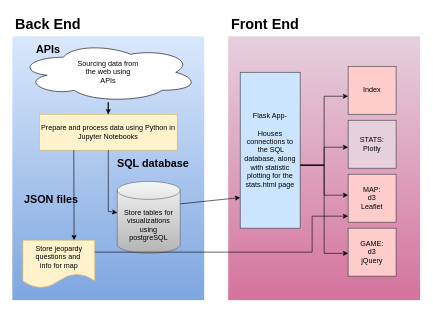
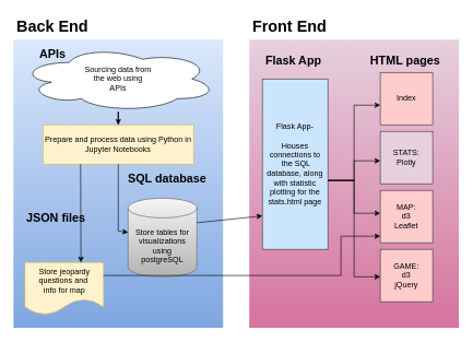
+ <mxCell id="19" value="&lt;h1&gt;&lt;font style=&quot;font-size: 18px;&quot;&gt;Flask App&lt;/font&gt;&lt;/h1&gt;" style="text;html=1;strokeColor=none;fillColor=none;spacing=5;spacingTop=-20;whiteSpace=wrap;overflow=hidden;rounded=0;" parent="1" vertex="1"><mxGeometry x="400" y="70" width="110" height="40" as="geometry" /></mxCell>
+ <mxCell id="17" value="&lt;h1&gt;&lt;font style=&quot;font-size: 18px;&quot;&gt;HTML pages&lt;/font&gt;&lt;/h1&gt;" style="text;html=1;strokeColor=none;fillColor=none;spacing=5;spacingTop=-20;whiteSpace=wrap;overflow=hidden;rounded=0;" parent="1" vertex="1"><mxGeometry x="560" y="70" width="130" height="40" as="geometry" /></mxCell>
